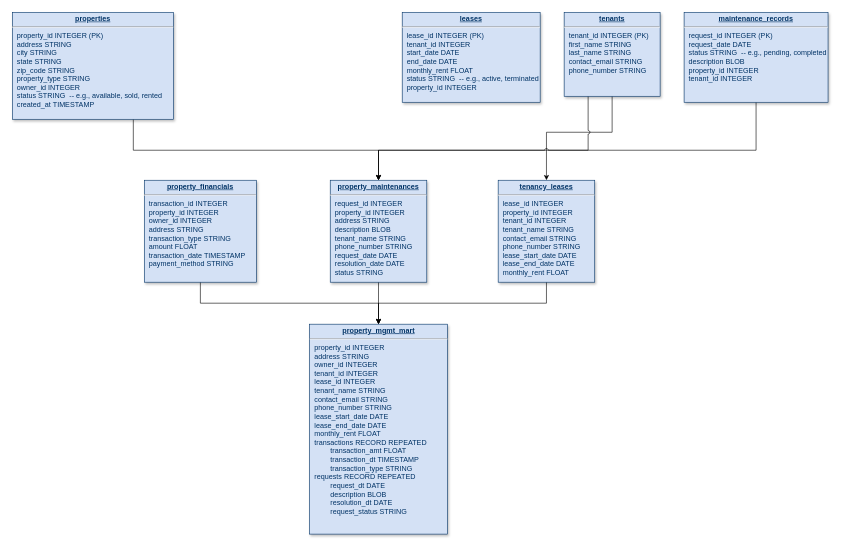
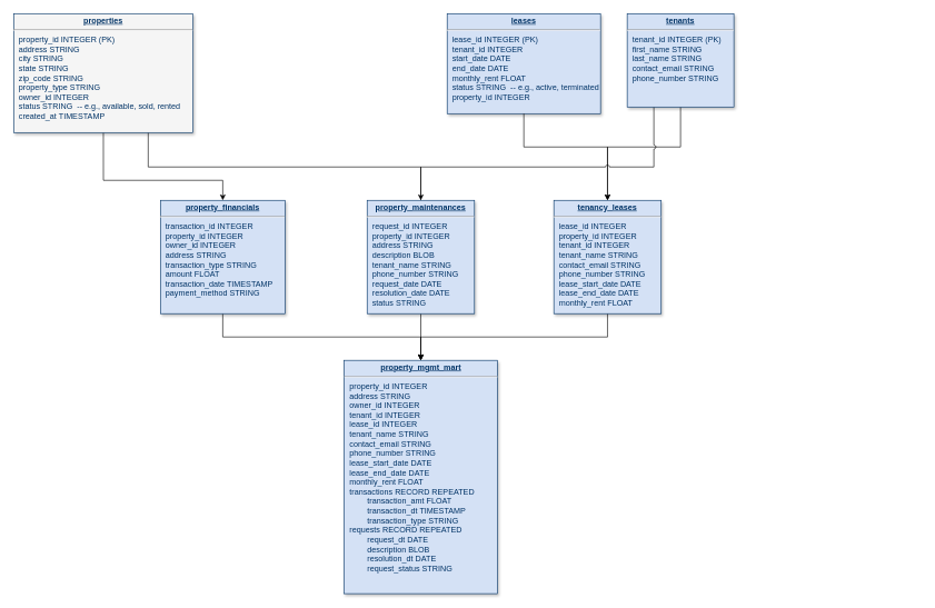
- <mxCell id="10" value="&lt;p style=&quot;margin: 0px; margin-top: 4px; text-align: center; text-decoration: underline;&quot;&gt;&lt;strong&gt;maintenance_records&lt;/strong&gt;&lt;/p&gt;&lt;hr&gt;&lt;p style=&quot;margin: 0px; margin-left: 8px;&quot;&gt;request_id INTEGER (PK)&lt;/p&gt;&lt;p style=&quot;margin: 0px; margin-left: 8px;&quot;&gt;request_date DATE&lt;/p&gt;&lt;p style=&quot;margin: 0px; margin-left: 8px;&quot;&gt;status STRING&amp;nbsp; -- e.g., pending, completed&lt;/p&gt;&lt;p style=&quot;margin: 0px; margin-left: 8px;&quot;&gt;description BLOB&lt;/p&gt;&lt;p style=&quot;margin: 0px; margin-left: 8px;&quot;&gt;property_id INTEGER&lt;/p&gt;&lt;p style=&quot;margin: 0px; margin-left: 8px;&quot;&gt;tenant_id INTEGER&lt;/p&gt;" style="verticalAlign=top;align=left;overflow=fill;fontSize=12;fontFamily=Helvetica;html=1;strokeColor=#003366;shadow=1;fillColor=#D4E1F5;fontColor=#003366" vertex="1" parent="1"><mxGeometry x="1140" y="20" width="240" height="150" as="geometry" /></mxCell>
- <mxCell id="4" value="&lt;p style=&quot;margin: 0px; margin-top: 4px; text-align: center; text-decoration: underline;&quot;&gt;&lt;b&gt;properties&lt;/b&gt;&lt;/p&gt;&lt;hr&gt;&lt;p style=&quot;margin: 0px; margin-left: 8px;&quot;&gt;property_id INTEGER (PK)&lt;/p&gt;&lt;p style=&quot;margin: 0px; margin-left: 8px;&quot;&gt;address STRING&lt;/p&gt;&lt;p style=&quot;margin: 0px; margin-left: 8px;&quot;&gt;city STRING&lt;/p&gt;&lt;p style=&quot;margin: 0px; margin-left: 8px;&quot;&gt;state STRING&lt;/p&gt;&lt;p style=&quot;margin: 0px; margin-left: 8px;&quot;&gt;zip_code STRING&lt;/p&gt;&lt;p style=&quot;margin: 0px; margin-left: 8px;&quot;&gt;property_type STRING&lt;/p&gt;&lt;p style=&quot;margin: 0px; margin-left: 8px;&quot;&gt;owner_id INTEGER&lt;/p&gt;&lt;p style=&quot;margin: 0px; margin-left: 8px;&quot;&gt;status STRING&amp;nbsp; -- e.g., available, sold, rented&lt;/p&gt;&lt;p style=&quot;margin: 0px; margin-left: 8px;&quot;&gt;created_at TIMESTAMP&lt;/p&gt;" style="verticalAlign=top;align=left;overflow=fill;fontSize=12;fontFamily=Helvetica;html=1;strokeColor=#003366;shadow=1;fillColor=#D4E1F5;fontColor=#003366" parent="1" vertex="1"><mxGeometry x="20" y="20" width="268.92" height="178.36" as="geometry" /></mxCell>
+ <mxCell id="4" value="&lt;p style=&quot;margin: 0px; margin-top: 4px; text-align: center; text-decoration: underline;&quot;&gt;&lt;b&gt;properties&lt;/b&gt;&lt;/p&gt;&lt;hr&gt;&lt;p style=&quot;margin: 0px; margin-left: 8px;&quot;&gt;property_id INTEGER (PK)&lt;/p&gt;&lt;p style=&quot;margin: 0px; margin-left: 8px;&quot;&gt;address STRING&lt;/p&gt;&lt;p style=&quot;margin: 0px; margin-left: 8px;&quot;&gt;city STRING&lt;/p&gt;&lt;p style=&quot;margin: 0px; margin-left: 8px;&quot;&gt;state STRING&lt;/p&gt;&lt;p style=&quot;margin: 0px; margin-left: 8px;&quot;&gt;zip_code STRING&lt;/p&gt;&lt;p style=&quot;margin: 0px; margin-left: 8px;&quot;&gt;property_type STRING&lt;/p&gt;&lt;p style=&quot;margin: 0px; margin-left: 8px;&quot;&gt;owner_id INTEGER&lt;/p&gt;&lt;p style=&quot;margin: 0px; margin-left: 8px;&quot;&gt;status STRING&amp;nbsp; -- e.g., available, sold, rented&lt;/p&gt;&lt;p style=&quot;margin: 0px; margin-left: 8px;&quot;&gt;created_at TIMESTAMP&lt;/p&gt;" style="verticalAlign=top;align=left;overflow=fill;fontSize=12;fontFamily=Helvetica;html=1;strokeColor=#003366;shadow=1;fillColor=#f5f5f5;fontColor=#003366;" parent="1" vertex="1"><mxGeometry x="20" y="20" width="268.92" height="178.36" as="geometry" /></mxCell>
+ <mxCell id="15" style="edgeStyle=orthogonalEdgeStyle;rounded=0;orthogonalLoop=1;jettySize=auto;html=1;exitX=0.5;exitY=1;exitDx=0;exitDy=0;entryX=0.5;entryY=0;entryDx=0;entryDy=0;startArrow=none;startFill=0;startSize=11;" edge="1" parent="1" source="8" target="14"><mxGeometry relative="1" as="geometry"><mxPoint x="778" y="160" as="sourcePoint" /><mxPoint x="953" y="290.36" as="targetPoint" /><Array as="points"><mxPoint x="785" y="220" /><mxPoint x="911" y="220" /></Array></mxGeometry></mxCell>
- <mxCell id="6" style="edgeStyle=orthogonalEdgeStyle;rounded=0;orthogonalLoop=1;jettySize=auto;html=1;exitX=0.25;exitY=1;exitDx=0;exitDy=0;entryX=0.5;entryY=0;entryDx=0;entryDy=0;jumpStyle=arc;" edge="1" parent="1" source="7" target="17"><mxGeometry relative="1" as="geometry"><Array as="points"><mxPoint x="980" y="250" /><mxPoint x="631" y="250" /></Array></mxGeometry></mxCell>
+ <mxCell id="6" style="edgeStyle=orthogonalEdgeStyle;rounded=0;orthogonalLoop=1;jettySize=auto;html=1;exitX=0.25;exitY=1;exitDx=0;exitDy=0;entryX=0.5;entryY=0;entryDx=0;entryDy=0;jumpStyle=arc;endArrow=none;" edge="1" parent="1" source="7" target="17"><mxGeometry relative="1" as="geometry"><Array as="points"><mxPoint x="980" y="250" /><mxPoint x="631" y="250" /></Array></mxGeometry></mxCell>
- <mxCell id="9" style="edgeStyle=orthogonalEdgeStyle;rounded=0;orthogonalLoop=1;jettySize=auto;html=1;exitX=0.5;exitY=1;exitDx=0;exitDy=0;entryX=0.5;entryY=0;entryDx=0;entryDy=0;" edge="1" parent="1" source="10" target="17"><mxGeometry relative="1" as="geometry"><Array as="points"><mxPoint x="1260" y="250" /><mxPoint x="631" y="250" /></Array></mxGeometry></mxCell>
+ <mxCell id="2" style="edgeStyle=orthogonalEdgeStyle;rounded=0;orthogonalLoop=1;jettySize=auto;html=1;exitX=0.5;exitY=1;exitDx=0;exitDy=0;entryX=0.5;entryY=0;entryDx=0;entryDy=0;startArrow=none;startFill=0;startSize=11;" edge="1" parent="1" source="4" target="12"><mxGeometry relative="1" as="geometry"><Array as="points"><mxPoint x="155" y="270" /><mxPoint x="334" y="270" /></Array></mxGeometry></mxCell>
